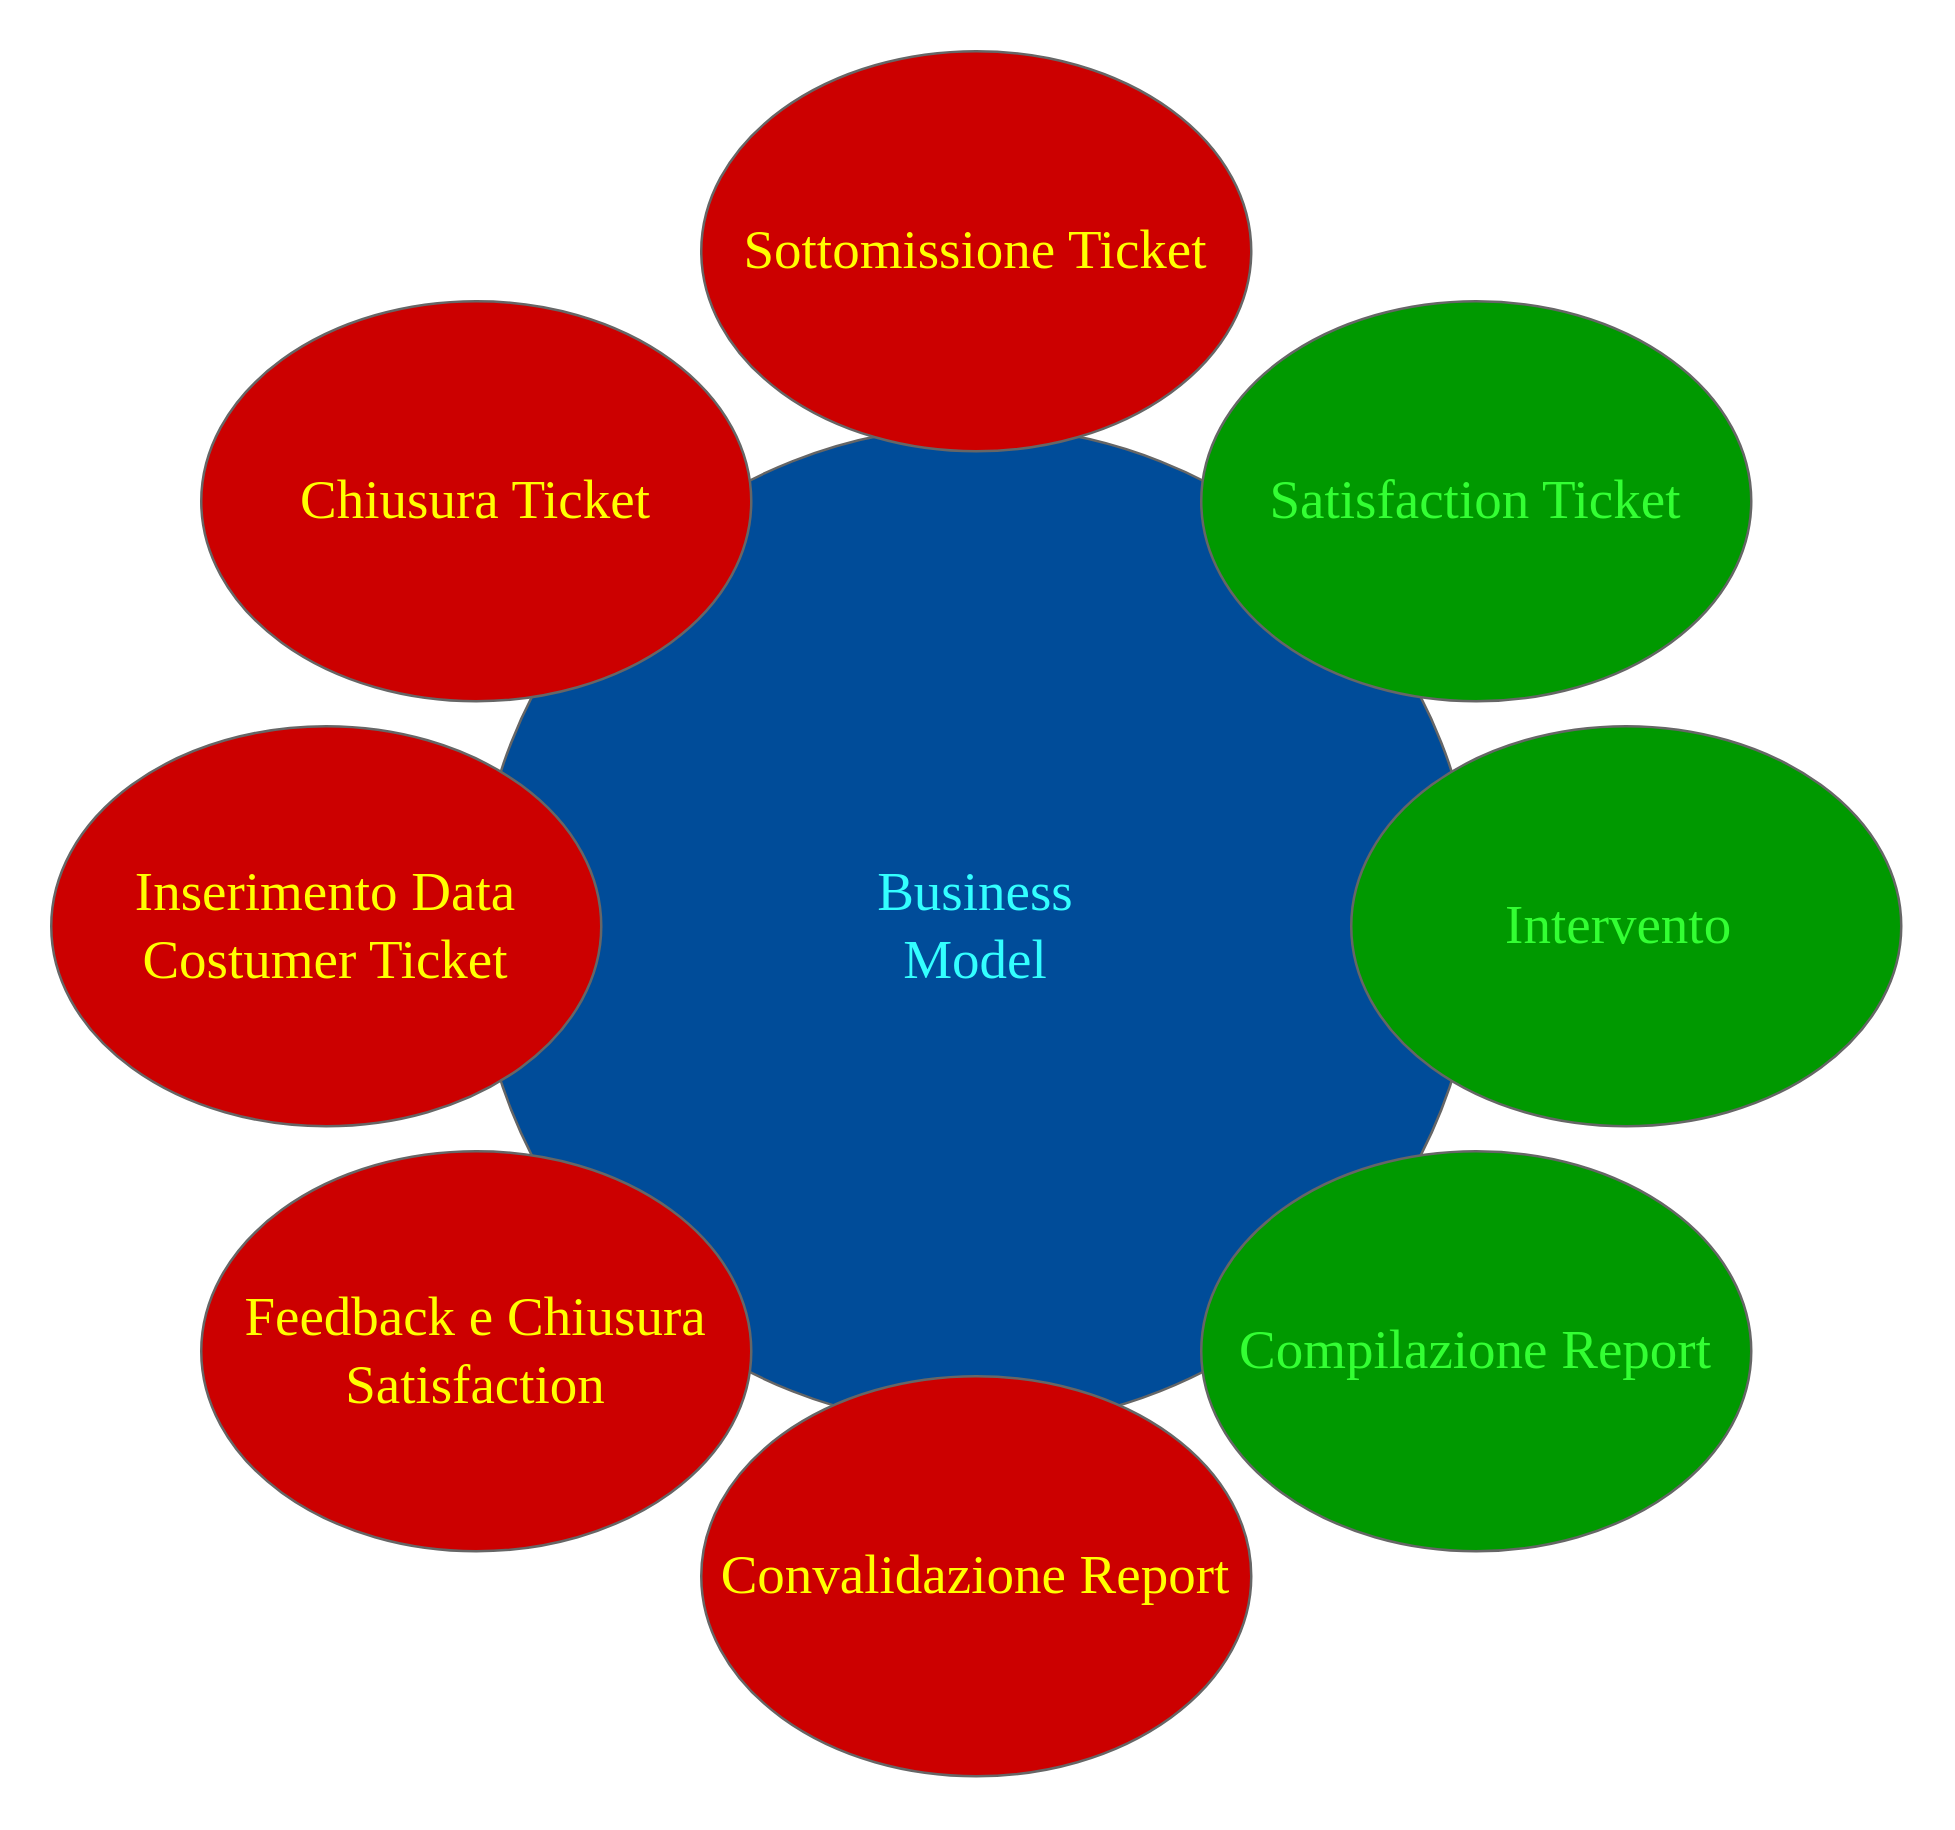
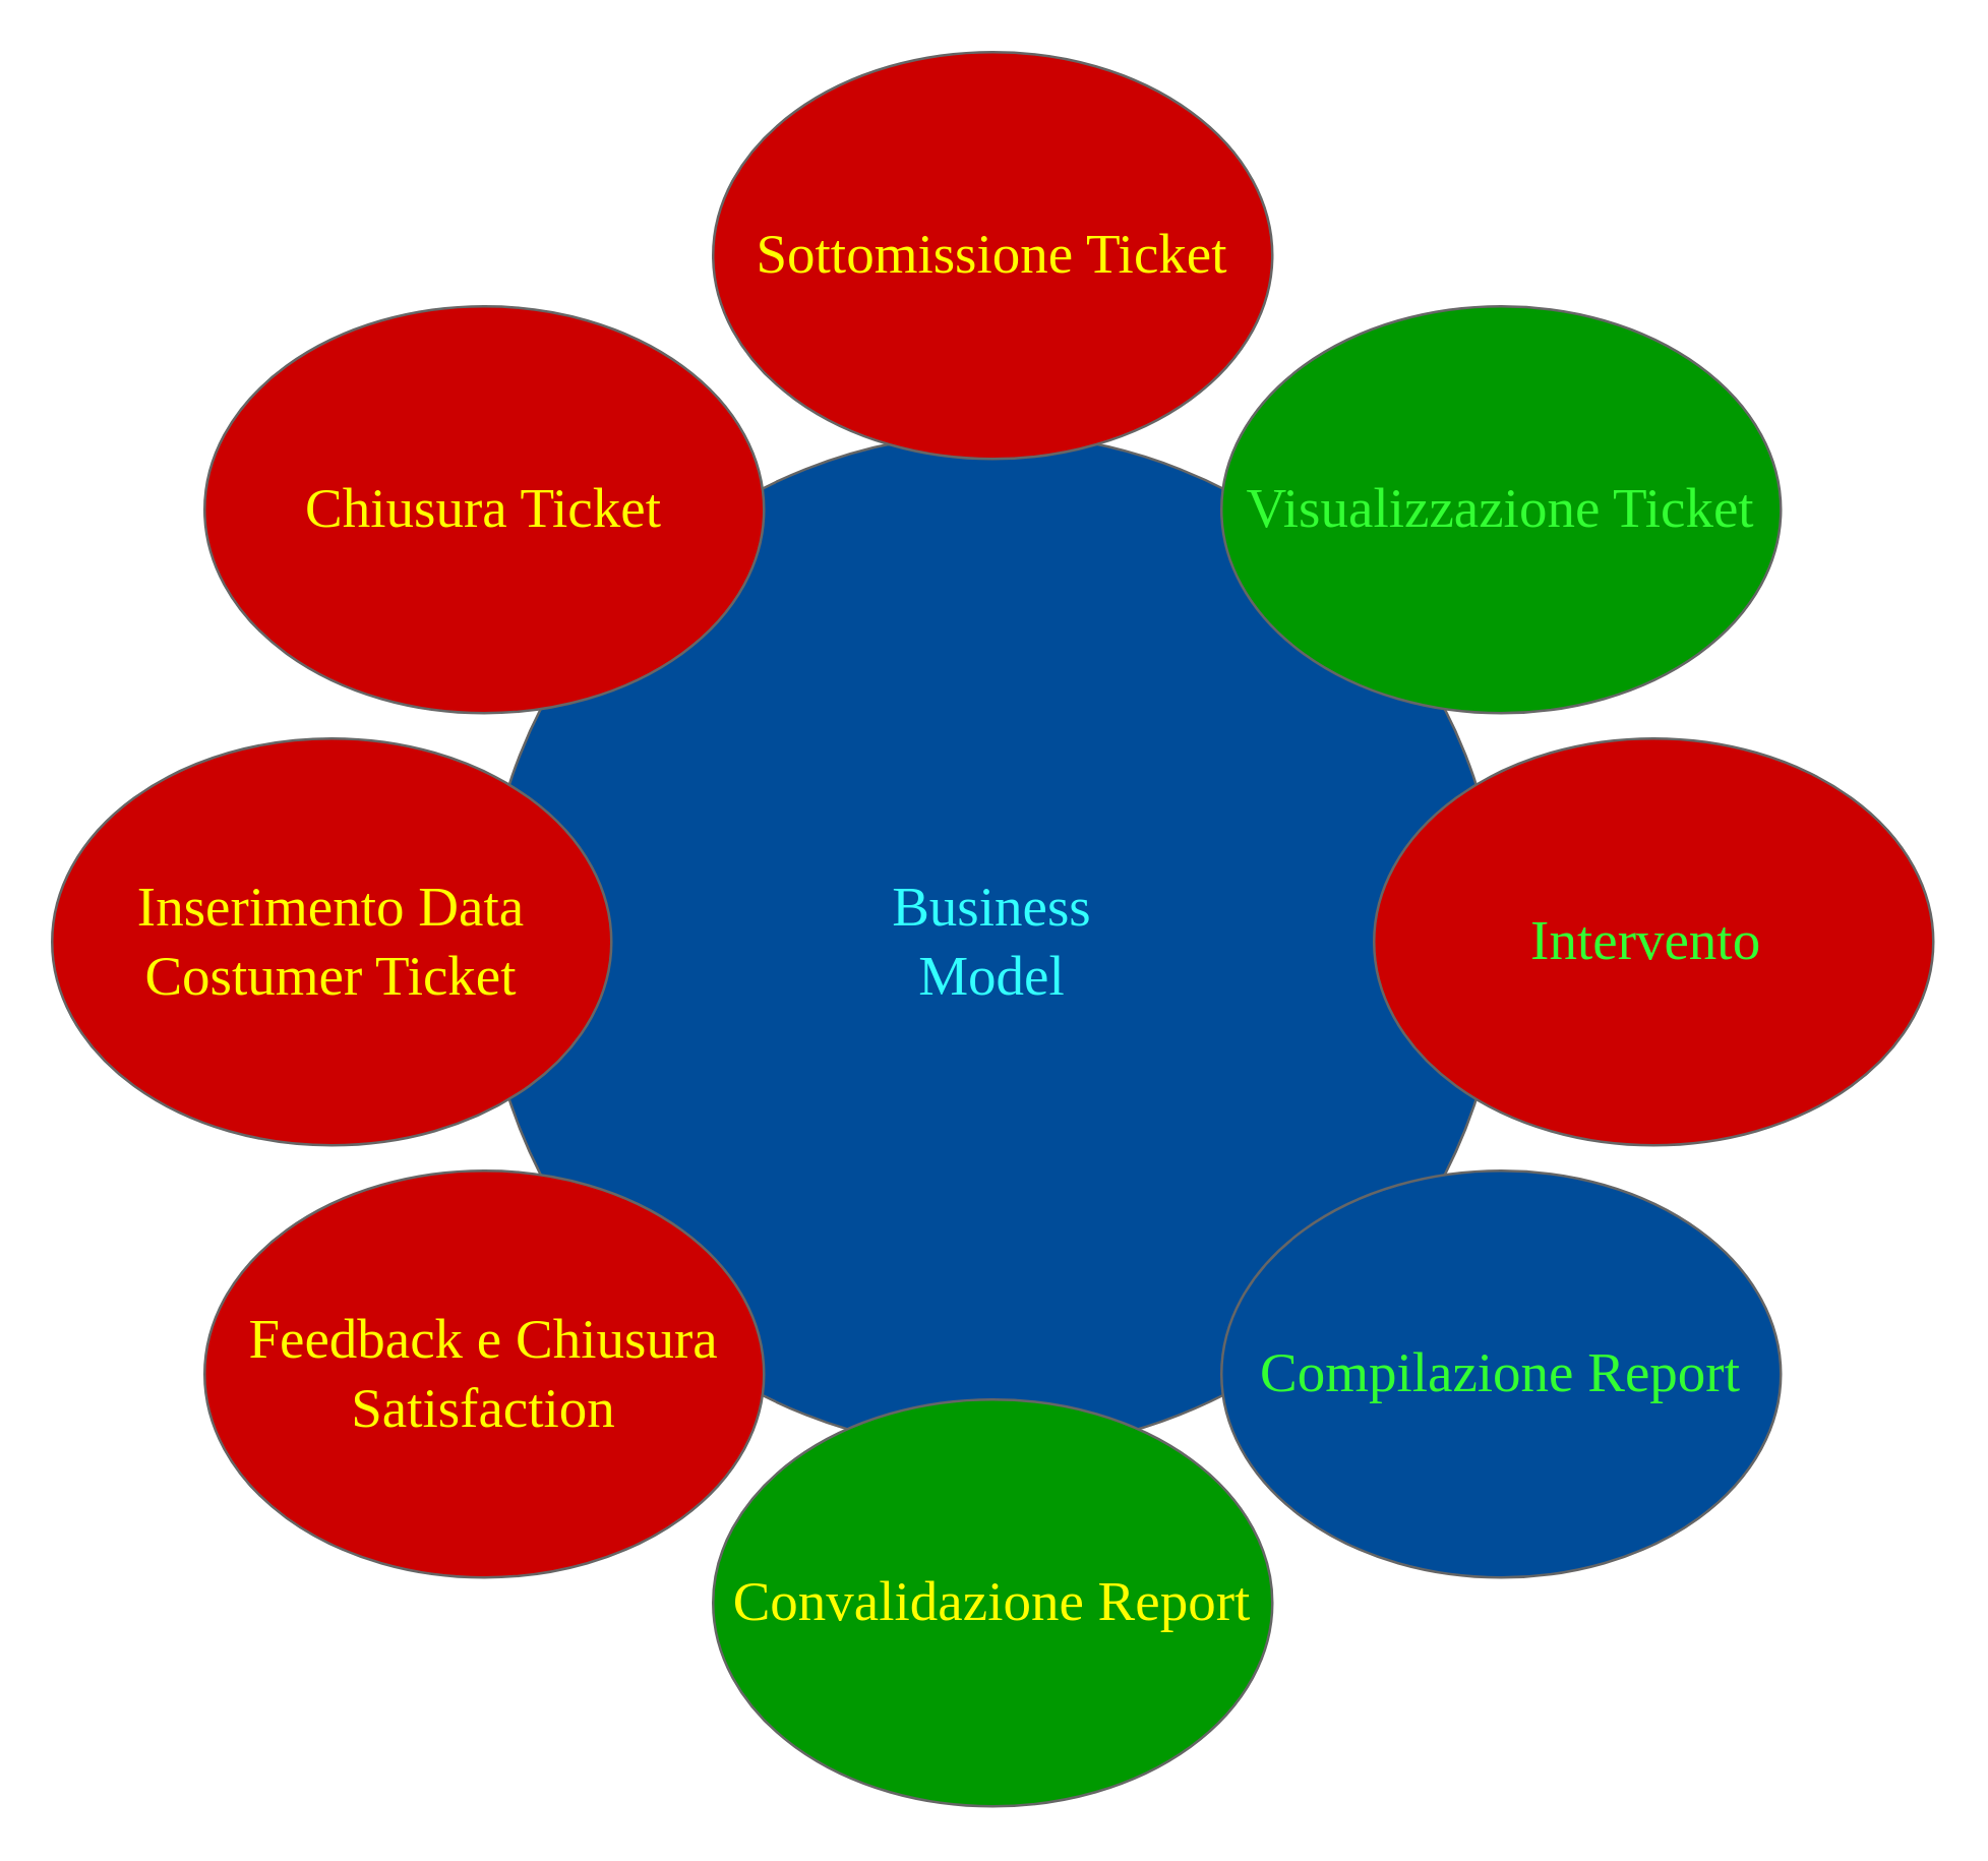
- <mxCell id="3" value="&lt;font&gt;Satisfaction Ticket&lt;/font&gt;" style="ellipse;whiteSpace=wrap;html=1;rounded=0;shadow=0;dashed=0;comic=0;fontFamily=Verdana;fontSize=22;fontColor=#33FF33;fillColor=#009900;strokeColor=#666666;" parent="1" vertex="1"><mxGeometry x="480" y="120" width="220" height="160" as="geometry" /></mxCell>
+ <mxCell id="3" value="&lt;font&gt;Visualizzazione Ticket&lt;/font&gt;" style="ellipse;whiteSpace=wrap;html=1;rounded=0;shadow=0;dashed=0;comic=0;fontFamily=Verdana;fontSize=22;fontColor=#33FF33;fillColor=#009900;strokeColor=#666666;" parent="1" vertex="1"><mxGeometry x="480" y="120" width="220" height="160" as="geometry" /></mxCell>
- <mxCell id="4" value="&lt;font&gt;Intervento&amp;nbsp;&lt;/font&gt;" style="ellipse;whiteSpace=wrap;html=1;rounded=0;shadow=0;dashed=0;comic=0;fontFamily=Verdana;fontSize=22;fontColor=#33FF33;fillColor=#009900;strokeColor=#666666;" vertex="1" parent="1"><mxGeometry x="540" y="290" width="220" height="160" as="geometry" /></mxCell>
+ <mxCell id="4" value="&lt;font&gt;Intervento&amp;nbsp;&lt;/font&gt;" style="ellipse;whiteSpace=wrap;html=1;rounded=0;shadow=0;dashed=0;comic=0;fontFamily=Verdana;fontSize=22;fontColor=#33FF33;fillColor=#cc0000;strokeColor=#666666;" vertex="1" parent="1"><mxGeometry x="540" y="290" width="220" height="160" as="geometry" /></mxCell>
- <mxCell id="5" value="&lt;font&gt;Compilazione Report&lt;/font&gt;" style="ellipse;whiteSpace=wrap;html=1;rounded=0;shadow=0;dashed=0;comic=0;fontFamily=Verdana;fontSize=22;fontColor=#33FF33;fillColor=#009900;strokeColor=#666666;" vertex="1" parent="1"><mxGeometry x="480" y="460" width="220" height="160" as="geometry" /></mxCell>
+ <mxCell id="5" value="&lt;font&gt;Compilazione Report&lt;/font&gt;" style="ellipse;whiteSpace=wrap;html=1;rounded=0;shadow=0;dashed=0;comic=0;fontFamily=Verdana;fontSize=22;fontColor=#33FF33;fillColor=#004c99;strokeColor=#666666;" vertex="1" parent="1"><mxGeometry x="480" y="460" width="220" height="160" as="geometry" /></mxCell>
- <mxCell id="10" value="&lt;font&gt;Convalidazione Report&lt;/font&gt;" style="ellipse;whiteSpace=wrap;html=1;rounded=0;shadow=0;dashed=0;comic=0;fontFamily=Verdana;fontSize=22;fontColor=#FFFF00;fillColor=#CC0000;strokeColor=#666666;" vertex="1" parent="1"><mxGeometry x="280" y="550" width="220" height="160" as="geometry" /></mxCell>
+ <mxCell id="10" value="&lt;font&gt;Convalidazione Report&lt;/font&gt;" style="ellipse;whiteSpace=wrap;html=1;rounded=0;shadow=0;dashed=0;comic=0;fontFamily=Verdana;fontSize=22;fontColor=#FFFF00;fillColor=#009900;strokeColor=#666666;" vertex="1" parent="1"><mxGeometry x="280" y="550" width="220" height="160" as="geometry" /></mxCell>
